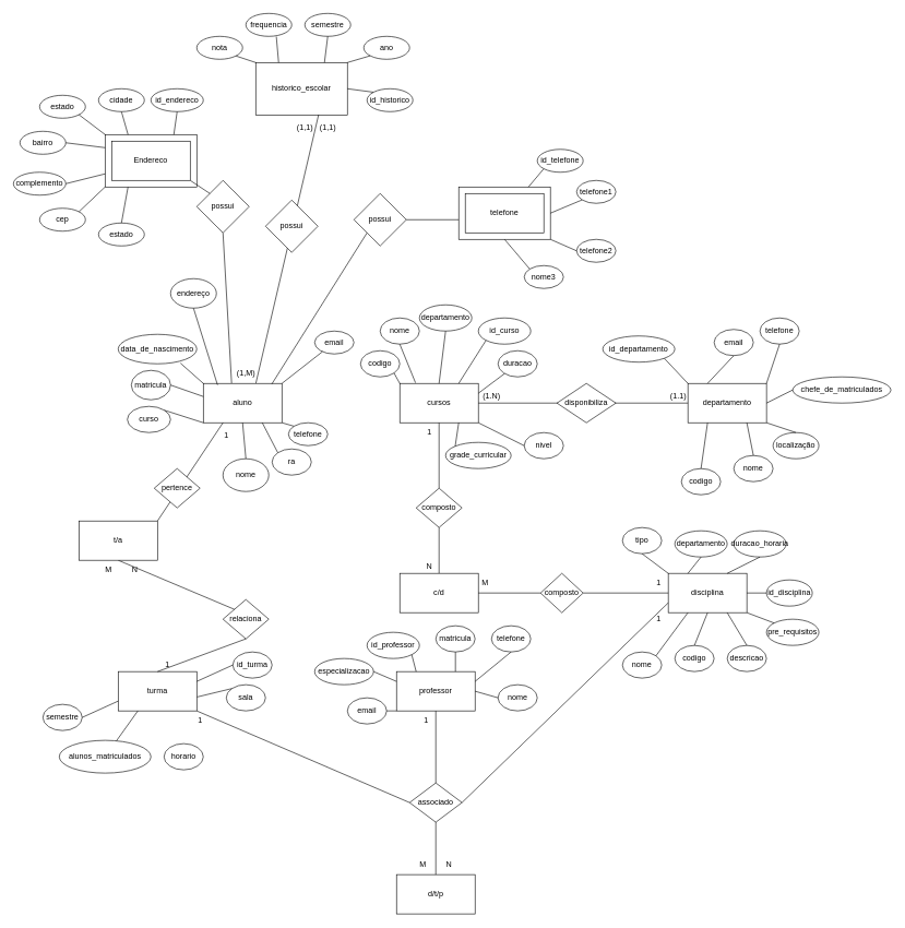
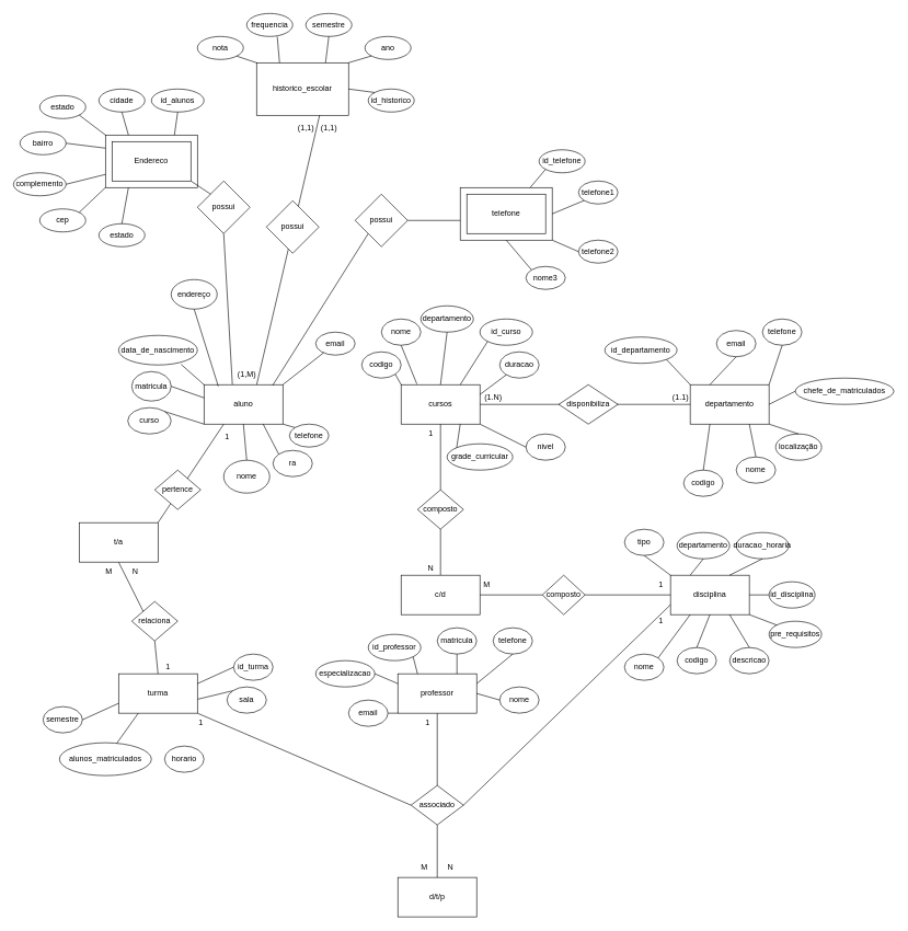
- <mxCell id="129" value="id_endereco" style="ellipse;whiteSpace=wrap;html=1;" vertex="1" parent="1"><mxGeometry x="230" y="135" width="80" height="35" as="geometry" /></mxCell>
+ <mxCell id="129" value="id_alunos" style="ellipse;whiteSpace=wrap;html=1;" vertex="1" parent="1"><mxGeometry x="230" y="135" width="80" height="35" as="geometry" /></mxCell>
- <mxCell id="150" value="relaciona" style="rhombus;whiteSpace=wrap;html=1;" vertex="1" parent="1"><mxGeometry x="340" y="915" width="70" height="60" as="geometry" /></mxCell>
+ <mxCell id="150" value="relaciona" style="rhombus;whiteSpace=wrap;html=1;" vertex="1" parent="1"><mxGeometry x="200" y="915" width="70" height="60" as="geometry" /></mxCell>
